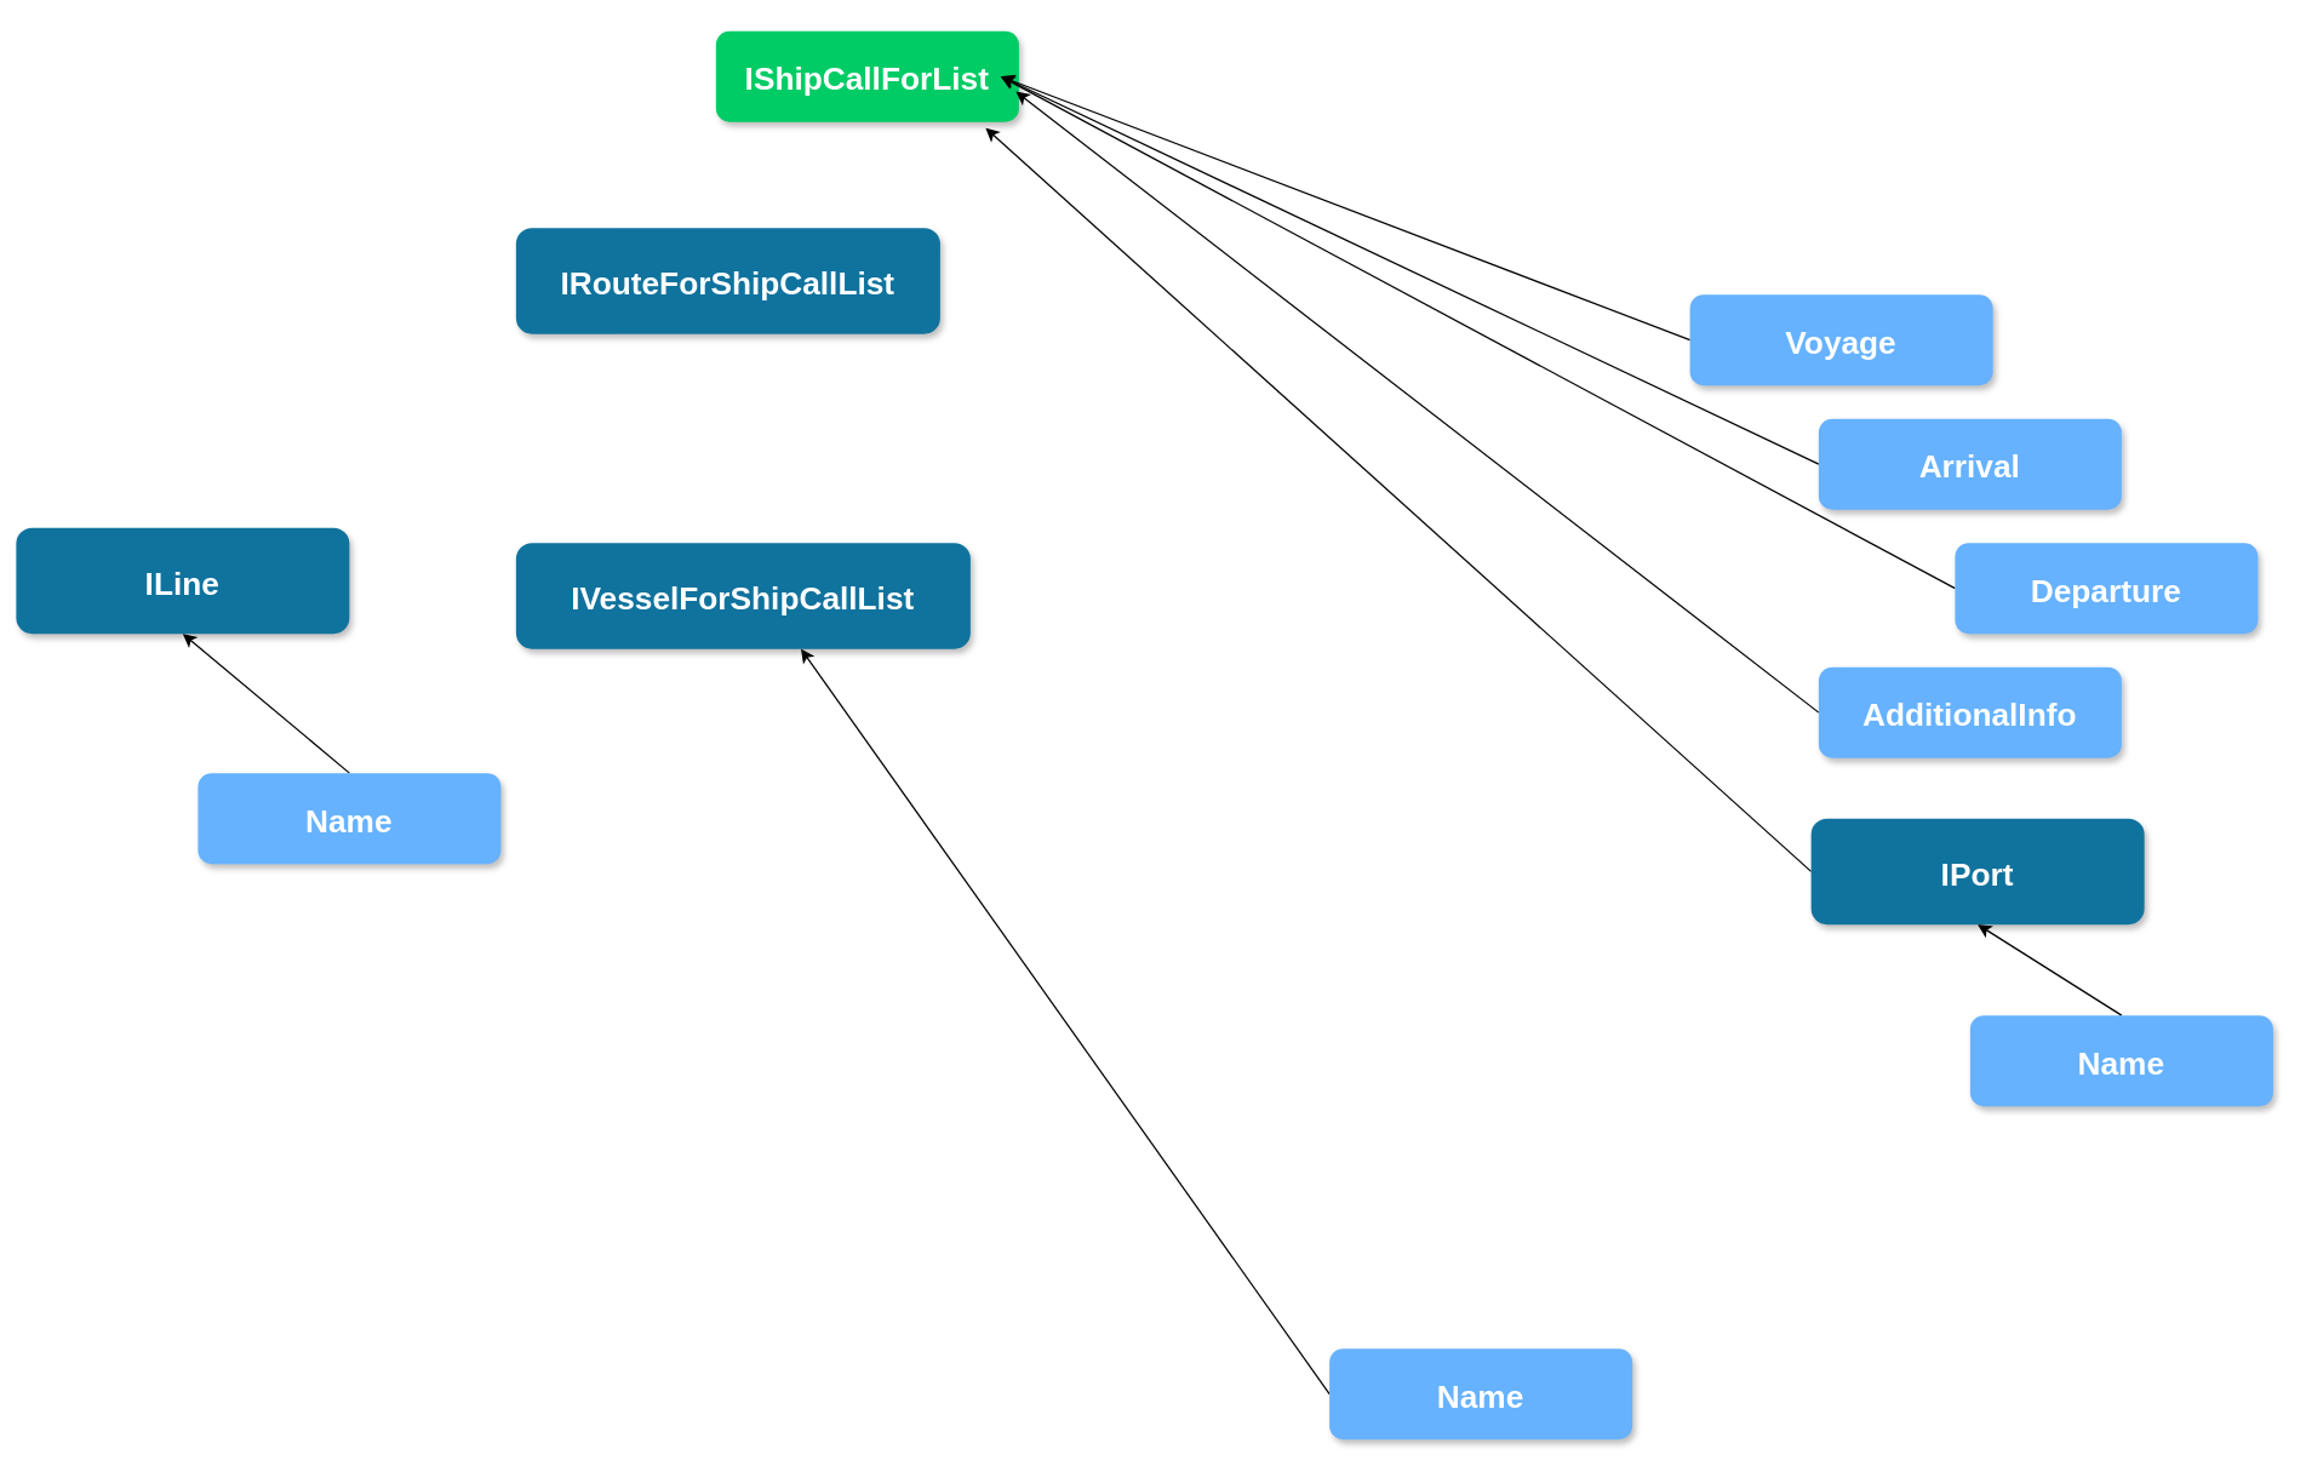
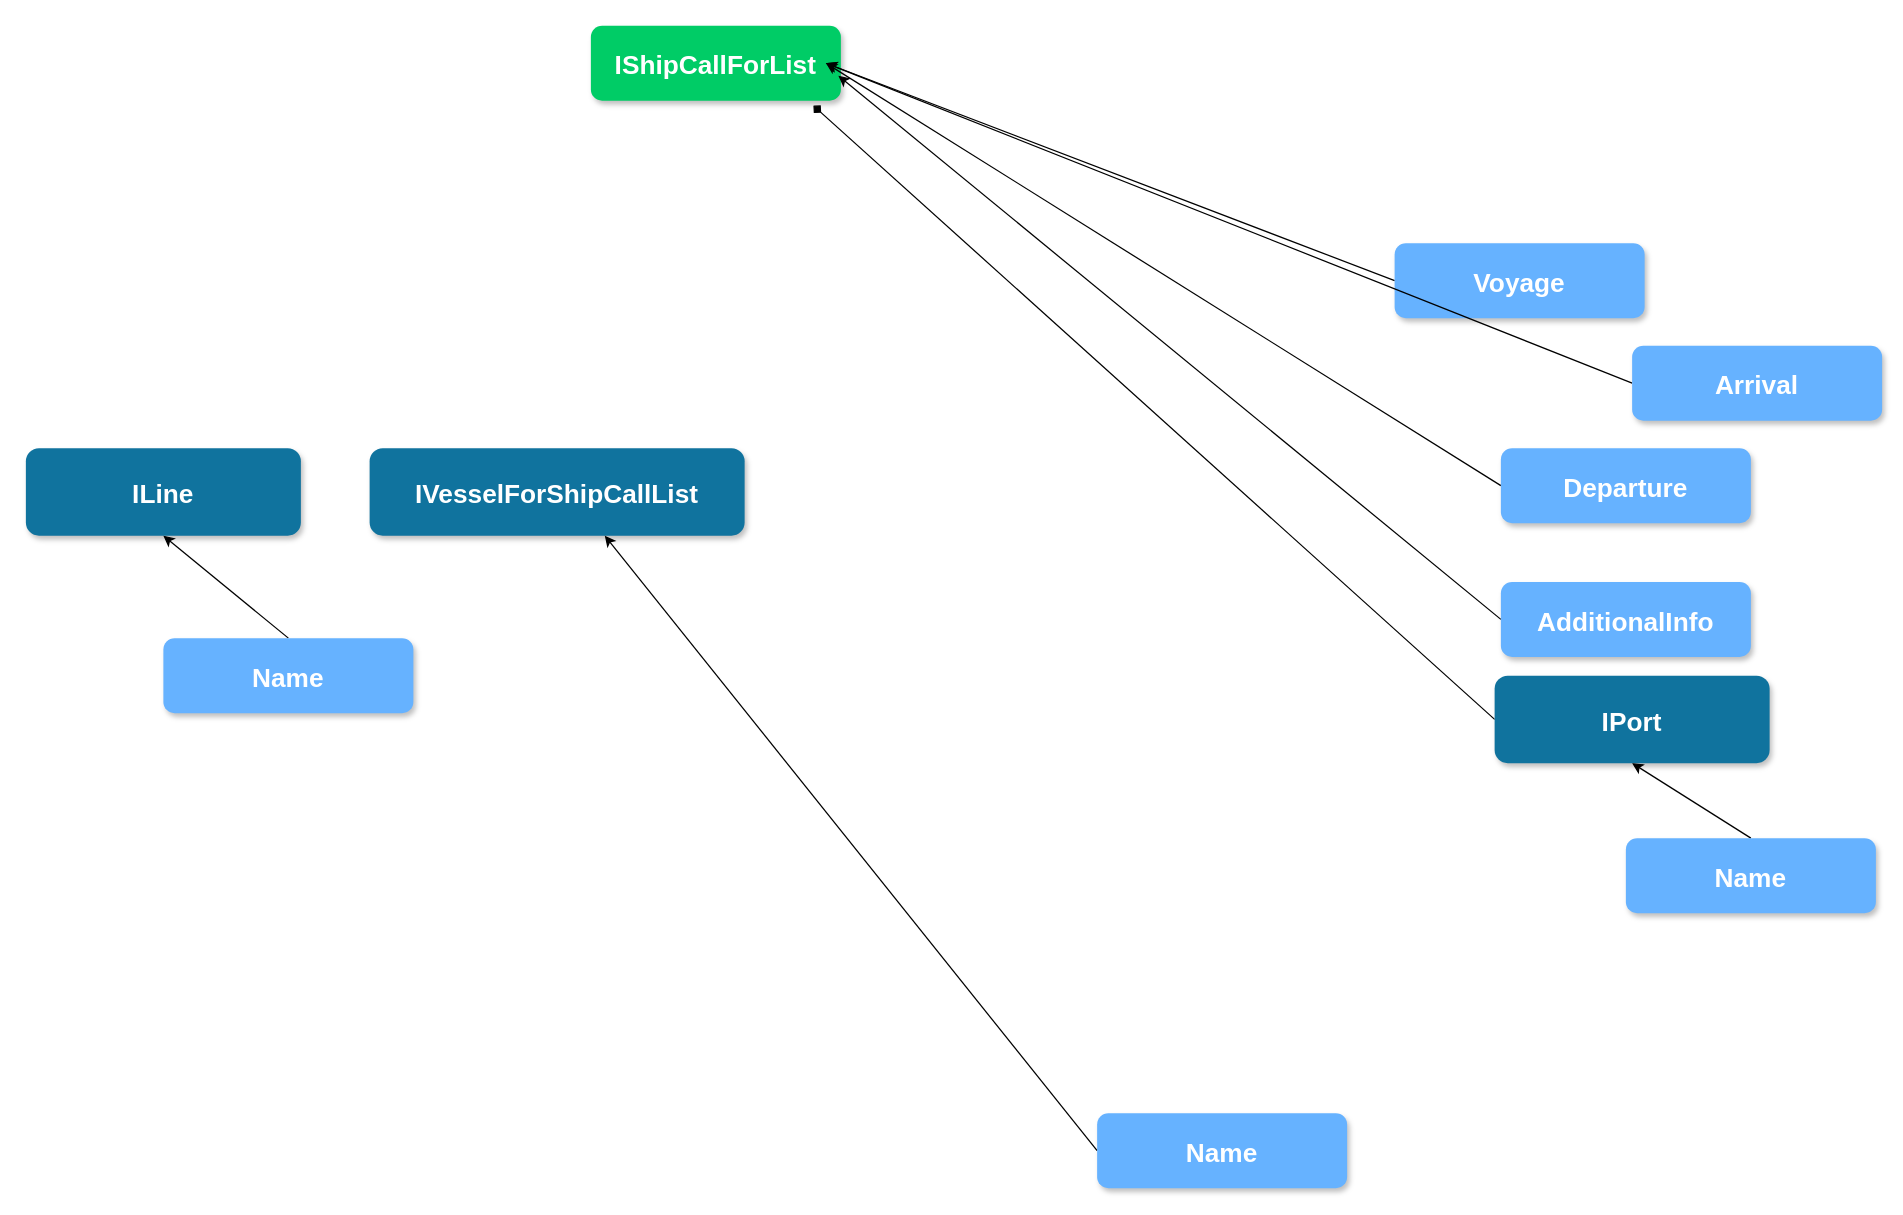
- <mxCell id="15" style="edgeStyle=none;rounded=0;orthogonalLoop=1;jettySize=auto;html=1;exitX=0;exitY=0.5;exitDx=0;exitDy=0;entryX=0.89;entryY=1.067;entryDx=0;entryDy=0;entryPerimeter=0;" parent="1" source="16" target="2" edge="1"><mxGeometry relative="1" as="geometry" /></mxCell>
+ <mxCell id="15" style="edgeStyle=none;rounded=0;orthogonalLoop=1;jettySize=auto;html=1;exitX=0;exitY=0.5;exitDx=0;exitDy=0;entryX=0.89;entryY=1.067;entryDx=0;entryDy=0;entryPerimeter=0;endArrow=diamond;" parent="1" source="16" target="2" edge="1"><mxGeometry relative="1" as="geometry" /></mxCell>
- <mxCell id="3" value="IRouteForShipCallList" style="rounded=1;fillColor=#10739E;strokeColor=none;shadow=1;gradientColor=none;fontStyle=1;fontColor=#FFFFFF;fontSize=21&#10;;" parent="1" vertex="1"><mxGeometry x="340" y="150" width="280" height="70" as="geometry" /></mxCell>
- <mxCell id="7" value="Arrival" style="rounded=1;fillColor=#66B2FF;strokeColor=none;shadow=1;gradientColor=none;fontStyle=1;fontColor=#FFFFFF;fontSize=21&#10;;" parent="1" vertex="1"><mxGeometry x="1200" y="276" width="200" height="60" as="geometry" /></mxCell>
+ <mxCell id="7" value="Arrival" style="rounded=1;fillColor=#66B2FF;strokeColor=none;shadow=1;gradientColor=none;fontStyle=1;fontColor=#FFFFFF;fontSize=21&#10;;" parent="1" vertex="1"><mxGeometry x="1305" y="276" width="200" height="60" as="geometry" /></mxCell>
- <mxCell id="13" value="ILine" style="rounded=1;fillColor=#10739E;strokeColor=none;shadow=1;gradientColor=none;fontStyle=1;fontColor=#FFFFFF;fontSize=21&#10;;" parent="1" vertex="1"><mxGeometry x="10" y="348" width="220" height="70" as="geometry" /></mxCell>
+ <mxCell id="13" value="ILine" style="rounded=1;fillColor=#10739E;strokeColor=none;shadow=1;gradientColor=none;fontStyle=1;fontColor=#FFFFFF;fontSize=21&#10;;" parent="1" vertex="1"><mxGeometry x="20" y="358" width="220" height="70" as="geometry" /></mxCell>
- <mxCell id="9" value="Departure" style="rounded=1;fillColor=#66B2FF;strokeColor=none;shadow=1;gradientColor=none;fontStyle=1;fontColor=#FFFFFF;fontSize=21&#10;;" parent="1" vertex="1"><mxGeometry x="1290" y="358" width="200" height="60" as="geometry" /></mxCell>
+ <mxCell id="9" value="Departure" style="rounded=1;fillColor=#66B2FF;strokeColor=none;shadow=1;gradientColor=none;fontStyle=1;fontColor=#FFFFFF;fontSize=21&#10;;" parent="1" vertex="1"><mxGeometry x="1200" y="358" width="200" height="60" as="geometry" /></mxCell>
- <mxCell id="14" value="IVesselForShipCallList" style="rounded=1;fillColor=#10739E;strokeColor=none;shadow=1;gradientColor=none;fontStyle=1;fontColor=#FFFFFF;fontSize=21&#10;;" parent="1" vertex="1"><mxGeometry x="340" y="358" width="300" height="70" as="geometry" /></mxCell>
+ <mxCell id="14" value="IVesselForShipCallList" style="rounded=1;fillColor=#10739E;strokeColor=none;shadow=1;gradientColor=none;fontStyle=1;fontColor=#FFFFFF;fontSize=21&#10;;" parent="1" vertex="1"><mxGeometry x="295" y="358" width="300" height="70" as="geometry" /></mxCell>
- <mxCell id="11" value="AdditionalInfo" style="rounded=1;fillColor=#66B2FF;strokeColor=none;shadow=1;gradientColor=none;fontStyle=1;fontColor=#FFFFFF;fontSize=21&#10;;" parent="1" vertex="1"><mxGeometry x="1200" y="440" width="200" height="60" as="geometry" /></mxCell>
+ <mxCell id="11" value="AdditionalInfo" style="rounded=1;fillColor=#66B2FF;strokeColor=none;shadow=1;gradientColor=none;fontStyle=1;fontColor=#FFFFFF;fontSize=21&#10;;" parent="1" vertex="1"><mxGeometry x="1200" y="465" width="200" height="60" as="geometry" /></mxCell>
